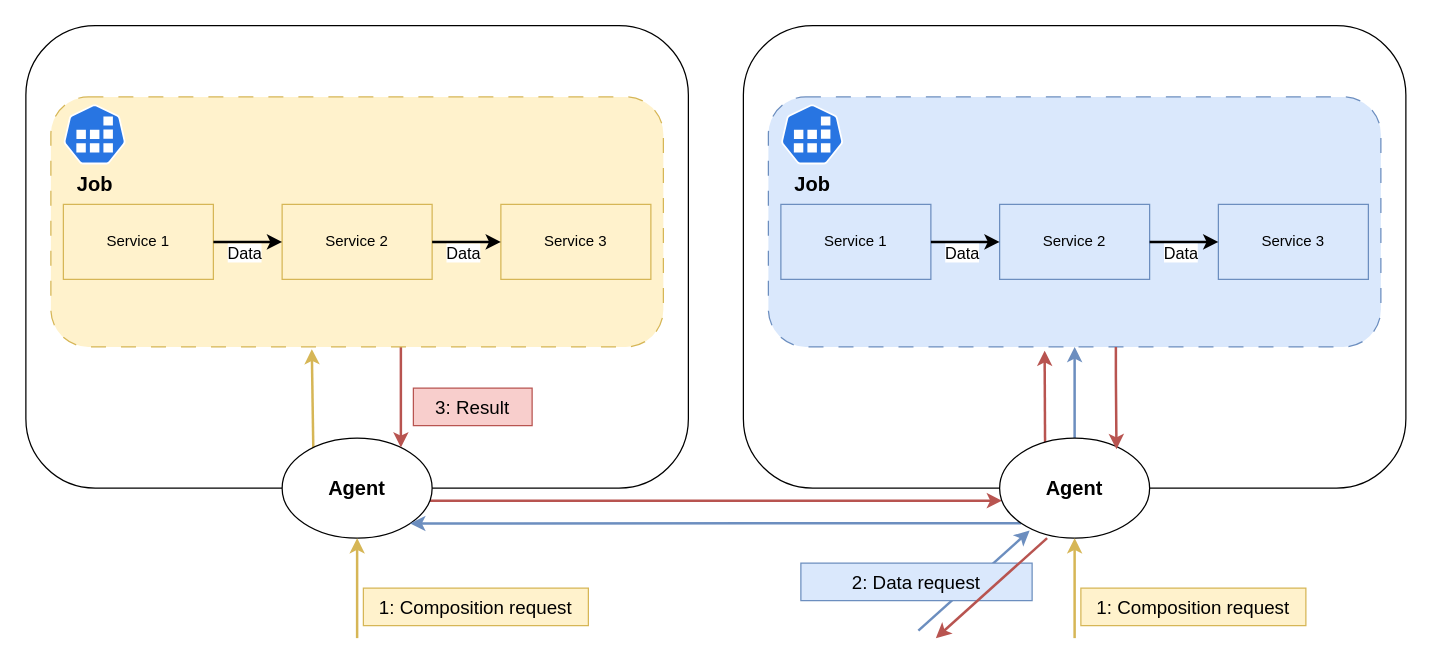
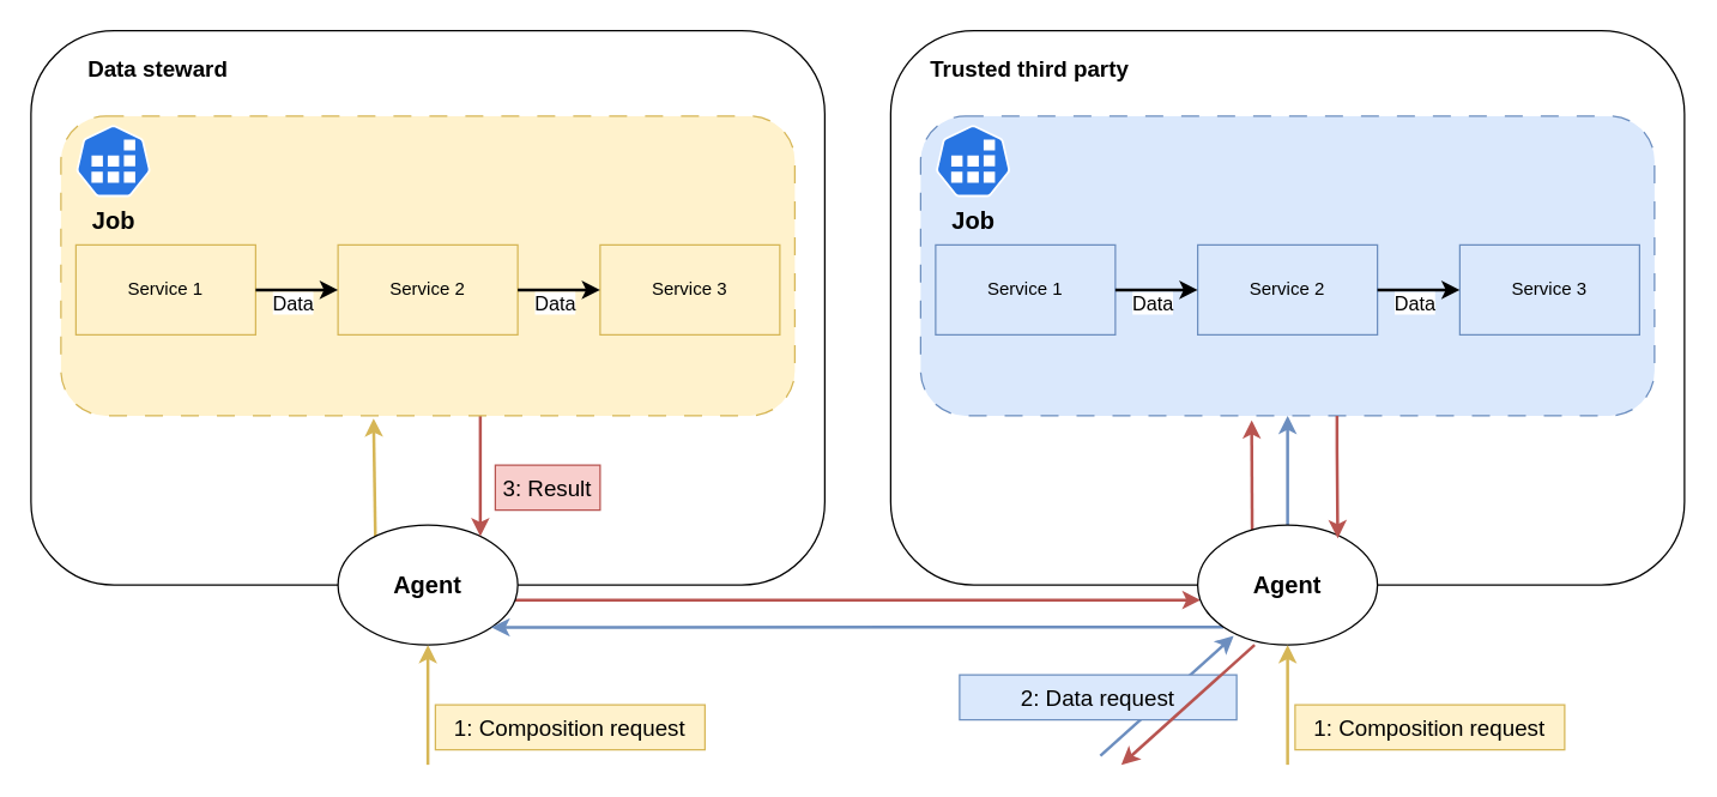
+ <mxCell id="3" value="&lt;font style=&quot;font-size: 15px;&quot;&gt;&lt;b&gt;Data steward&lt;/b&gt;&lt;/font&gt;" style="text;html=1;strokeColor=none;fillColor=none;align=center;verticalAlign=middle;whiteSpace=wrap;rounded=0;" parent="1" vertex="1"><mxGeometry x="40" y="30" width="130" height="30" as="geometry" /></mxCell>
+ <mxCell id="10" value="&lt;font style=&quot;font-size: 15px;&quot;&gt;&lt;b&gt;Trusted third party&lt;/b&gt;&lt;/font&gt;" style="text;html=1;strokeColor=none;fillColor=none;align=center;verticalAlign=middle;whiteSpace=wrap;rounded=0;" parent="1" vertex="1"><mxGeometry x="614" y="30" width="146" height="30" as="geometry" /></mxCell>
- <mxCell id="39" value="3: Result" style="text;html=1;strokeColor=#b85450;fillColor=#f8cecc;align=center;verticalAlign=middle;whiteSpace=wrap;rounded=0;fontSize=15;" parent="1" vertex="1"><mxGeometry x="330" y="310" width="95" height="30" as="geometry" /></mxCell>
+ <mxCell id="39" value="3: Result" style="text;html=1;strokeColor=#b85450;fillColor=#f8cecc;align=center;verticalAlign=middle;whiteSpace=wrap;rounded=0;fontSize=15;" parent="1" vertex="1"><mxGeometry x="330" y="310" width="70" height="30" as="geometry" /></mxCell>
